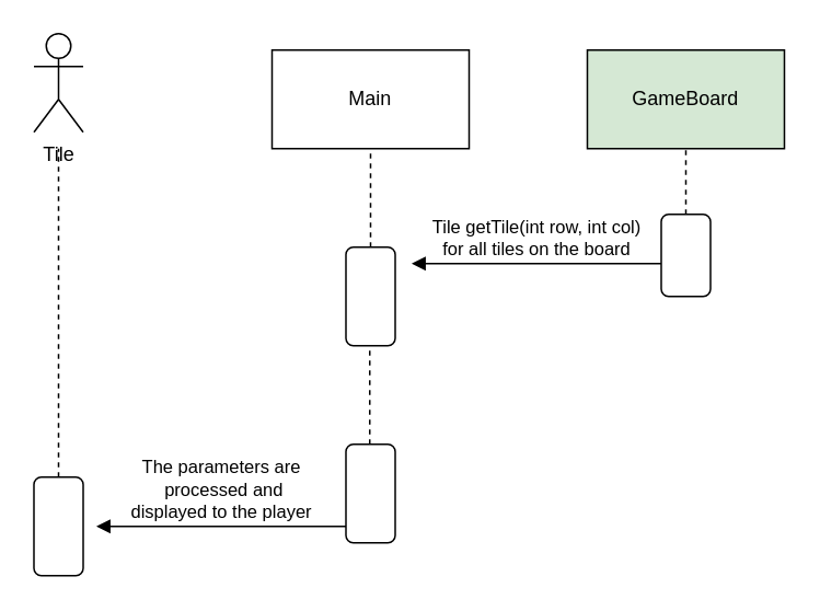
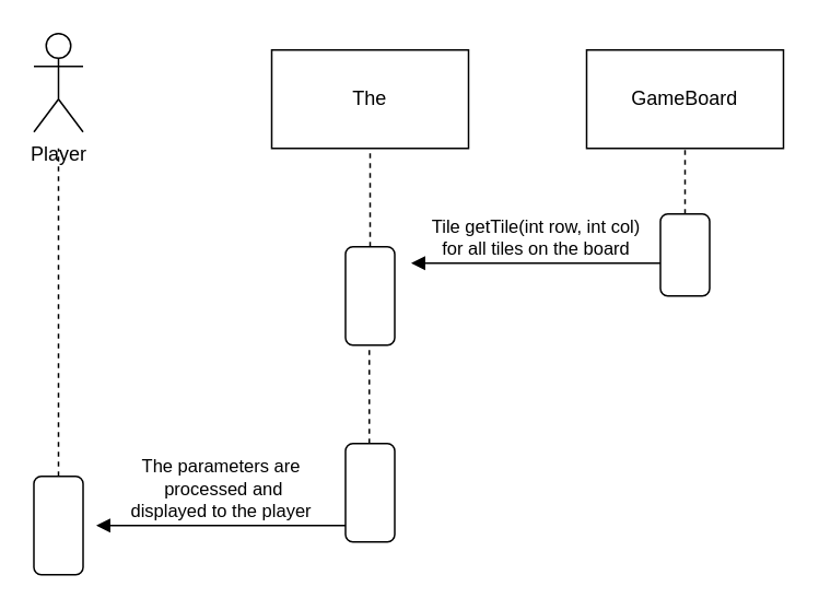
- <mxCell id="2" value="Main" style="rounded=0;whiteSpace=wrap;html=1;" parent="1" vertex="1"><mxGeometry x="165" y="30" width="120" height="60" as="geometry" /></mxCell>
+ <mxCell id="2" value="The" style="rounded=0;whiteSpace=wrap;html=1;" parent="1" vertex="1"><mxGeometry x="165" y="30" width="120" height="60" as="geometry" /></mxCell>
- <mxCell id="3" value="GameBoard" style="rounded=0;whiteSpace=wrap;html=1;fillColor=#d5e8d4;" parent="1" vertex="1"><mxGeometry x="357" y="30" width="120" height="60" as="geometry" /></mxCell>
+ <mxCell id="3" value="GameBoard" style="rounded=0;whiteSpace=wrap;html=1;" parent="1" vertex="1"><mxGeometry x="357" y="30" width="120" height="60" as="geometry" /></mxCell>
- <mxCell id="5" value="Tile" style="shape=umlActor;verticalLabelPosition=bottom;verticalAlign=top;html=1;" parent="1" vertex="1"><mxGeometry x="20" y="20" width="30" height="60" as="geometry" /></mxCell>
+ <mxCell id="5" value="Player" style="shape=umlActor;verticalLabelPosition=bottom;verticalAlign=top;html=1;" parent="1" vertex="1"><mxGeometry x="20" y="20" width="30" height="60" as="geometry" /></mxCell>
